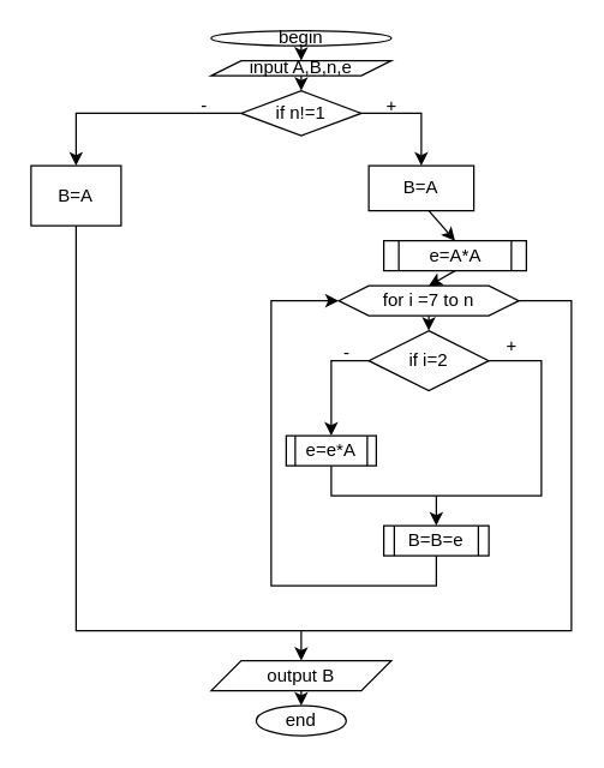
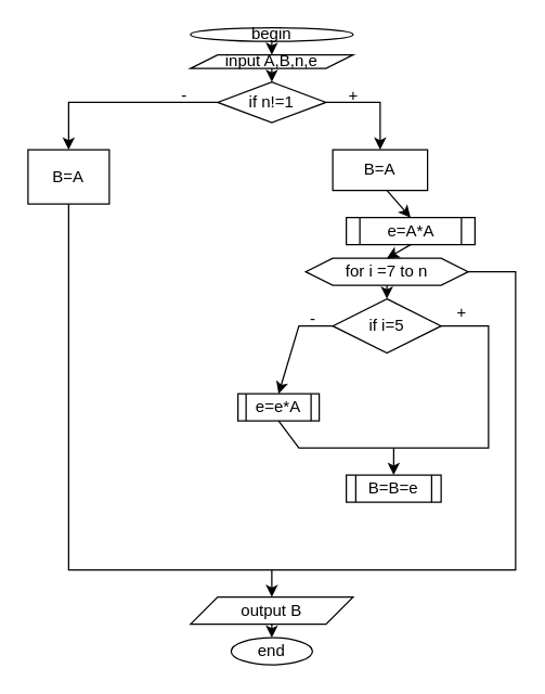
- <mxCell id="9" value="if i=2" style="rhombus;whiteSpace=wrap;html=1;" parent="1" vertex="1"><mxGeometry x="245" y="220" width="80" height="40" as="geometry" /></mxCell>
+ <mxCell id="9" value="if i=5" style="rhombus;whiteSpace=wrap;html=1;" parent="1" vertex="1"><mxGeometry x="245" y="220" width="80" height="40" as="geometry" /></mxCell>
- <mxCell id="10" value="e=e*A" style="shape=process;whiteSpace=wrap;html=1;backgroundOutline=1;" parent="1" vertex="1"><mxGeometry x="190" y="290" width="60" height="20" as="geometry" /></mxCell>
+ <mxCell id="10" value="e=e*A" style="shape=process;whiteSpace=wrap;html=1;backgroundOutline=1;" parent="1" vertex="1"><mxGeometry x="175" y="290" width="60" height="20" as="geometry" /></mxCell>
- <mxCell id="28" value="" style="endArrow=classic;html=1;rounded=0;exitX=0.5;exitY=1;exitDx=0;exitDy=0;entryX=0;entryY=0.5;entryDx=0;entryDy=0;" edge="1" parent="1" source="11" target="8"><mxGeometry width="50" height="50" relative="1" as="geometry"><mxPoint x="140" y="360" as="sourcePoint" /><mxPoint x="190" y="310" as="targetPoint" /><Array as="points"><mxPoint x="290" y="390" /><mxPoint x="180" y="390" /><mxPoint x="180" y="200" /></Array></mxGeometry></mxCell>
